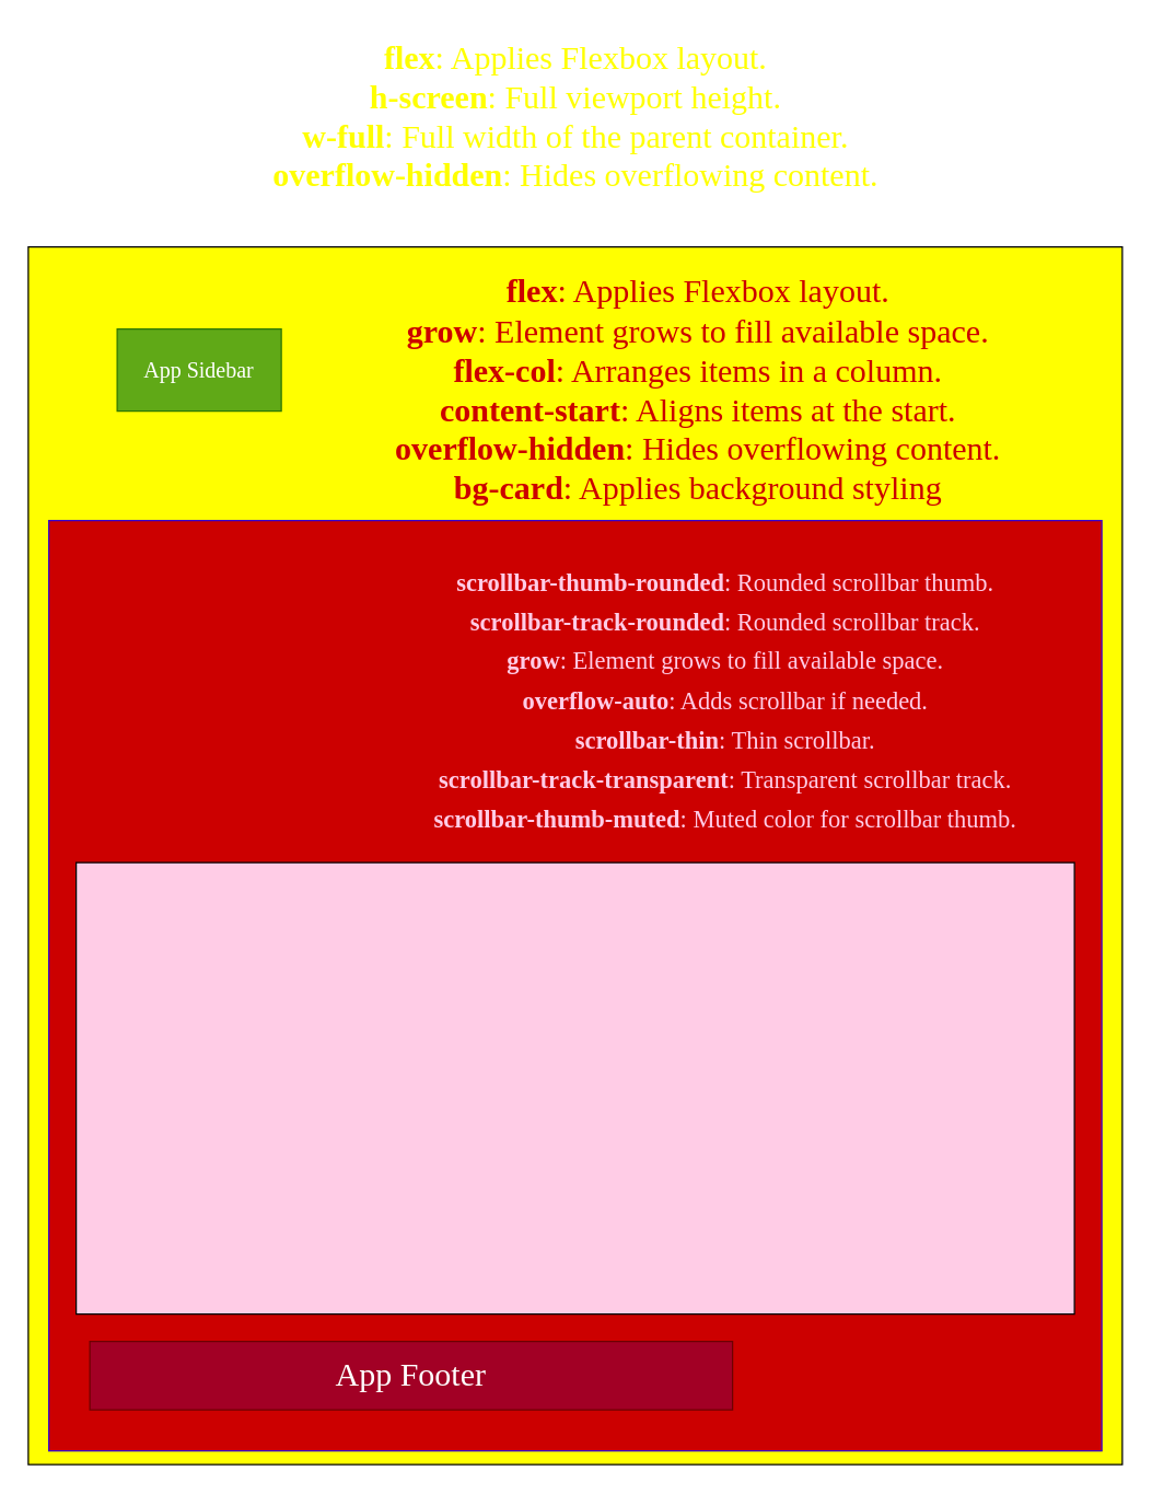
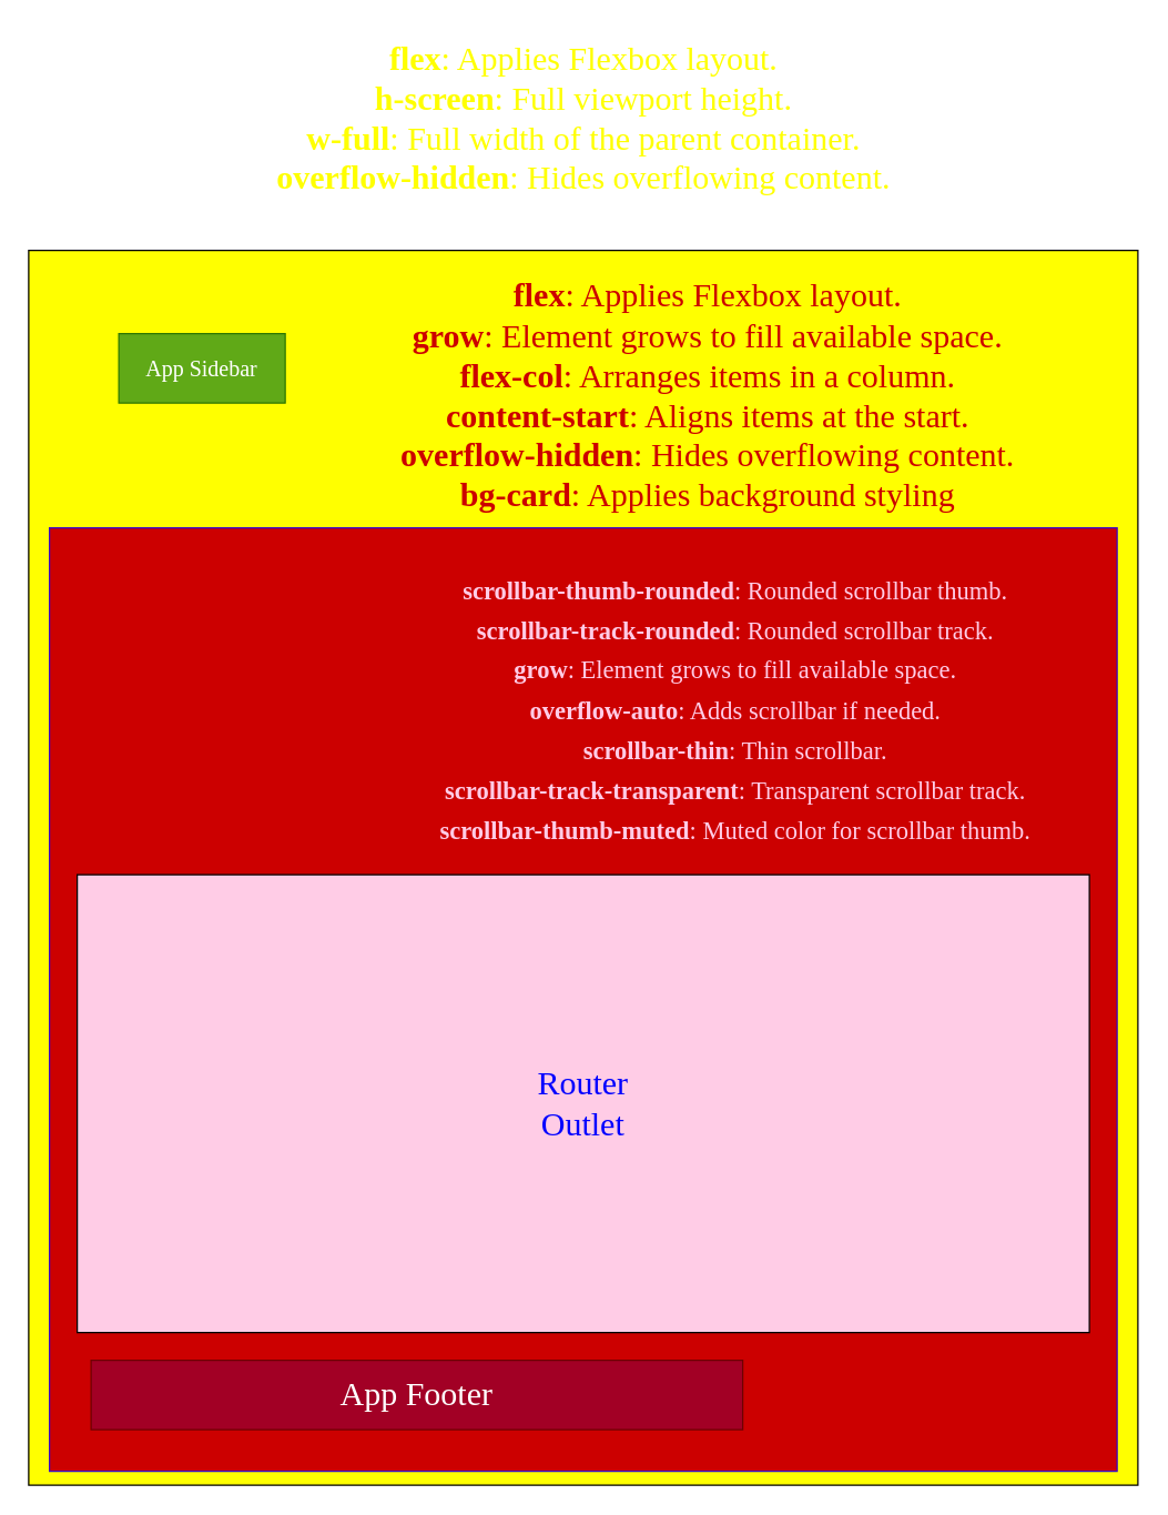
- <mxCell id="3" value="&lt;font size=&quot;3&quot; face=&quot;Comic Sans MS&quot;&gt;App Sidebar&lt;/font&gt;" style="rounded=0;whiteSpace=wrap;html=1;fillColor=#60a917;fontColor=#ffffff;strokeColor=#2D7600;" vertex="1" parent="1"><mxGeometry x="85" y="240" width="120" height="60" as="geometry" /></mxCell>
+ <mxCell id="3" value="&lt;font size=&quot;3&quot; face=&quot;Comic Sans MS&quot;&gt;App Sidebar&lt;/font&gt;" style="rounded=0;whiteSpace=wrap;html=1;fillColor=#60a917;fontColor=#ffffff;strokeColor=#2D7600;" vertex="1" parent="1"><mxGeometry x="85" y="240" width="120" height="50" as="geometry" /></mxCell>
+ <mxCell id="9" value="&lt;font color=&quot;#0000ff&quot;&gt;Router Outlet&lt;/font&gt;" style="text;html=1;strokeColor=none;fillColor=none;align=center;verticalAlign=middle;whiteSpace=wrap;rounded=0;fontFamily=Comic Sans MS;fontSize=24;" vertex="1" parent="1"><mxGeometry x="390" y="780" width="60" height="30" as="geometry" /></mxCell>
